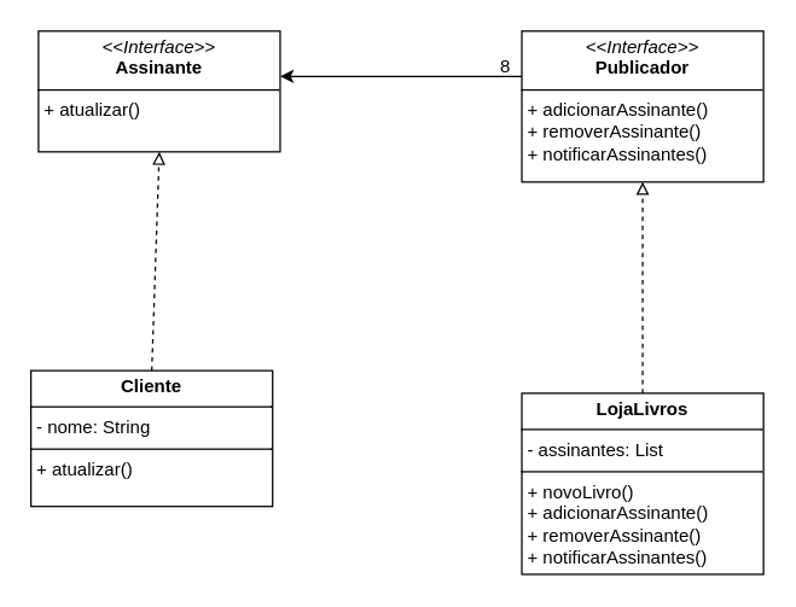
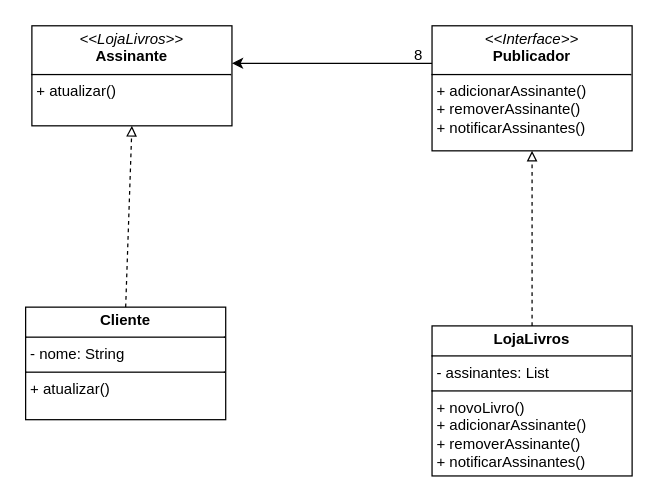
- <mxCell id="3" value="&lt;p style=&quot;margin:0px;margin-top:4px;text-align:center;&quot;&gt;&lt;i&gt;&amp;lt;&amp;lt;Interface&amp;gt;&amp;gt;&lt;/i&gt;&lt;br&gt;&lt;b&gt;Assinante&lt;/b&gt;&lt;/p&gt;&lt;hr style=&quot;border-style:solid;&quot; size=&quot;1&quot;&gt;&lt;p style=&quot;margin:0px;margin-left:4px;&quot;&gt;+ atualizar()&lt;/p&gt;&lt;p style=&quot;margin:0px;margin-left:4px;&quot;&gt;&lt;br&gt;&lt;/p&gt;" style="verticalAlign=top;align=left;overflow=fill;html=1;whiteSpace=wrap;fontColor=light-dark(#000000,#000000);fillColor=light-dark(#FFFFFF,#FFFFFF);strokeColor=light-dark(#000000,#000000);" parent="1" vertex="1"><mxGeometry x="25" y="20" width="160" height="80" as="geometry" /></mxCell>
+ <mxCell id="3" value="&lt;p style=&quot;margin:0px;margin-top:4px;text-align:center;&quot;&gt;&lt;i&gt;&amp;lt;&amp;lt;LojaLivros&amp;gt;&amp;gt;&lt;/i&gt;&lt;br&gt;&lt;b&gt;Assinante&lt;/b&gt;&lt;/p&gt;&lt;hr style=&quot;border-style:solid;&quot; size=&quot;1&quot;&gt;&lt;p style=&quot;margin:0px;margin-left:4px;&quot;&gt;+ atualizar()&lt;/p&gt;&lt;p style=&quot;margin:0px;margin-left:4px;&quot;&gt;&lt;br&gt;&lt;/p&gt;" style="verticalAlign=top;align=left;overflow=fill;html=1;whiteSpace=wrap;fontColor=light-dark(#000000,#000000);fillColor=light-dark(#FFFFFF,#FFFFFF);strokeColor=light-dark(#000000,#000000);" parent="1" vertex="1"><mxGeometry x="25" y="20" width="160" height="80" as="geometry" /></mxCell>
